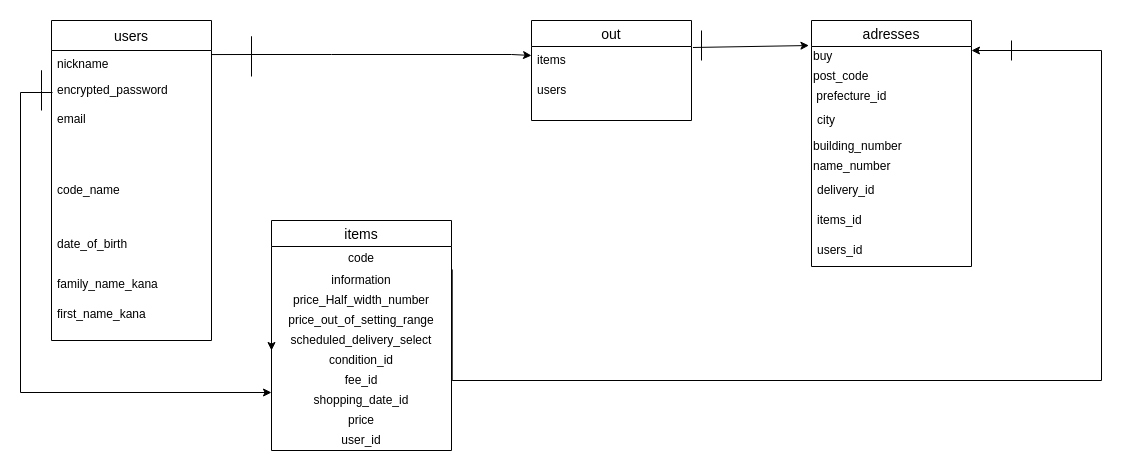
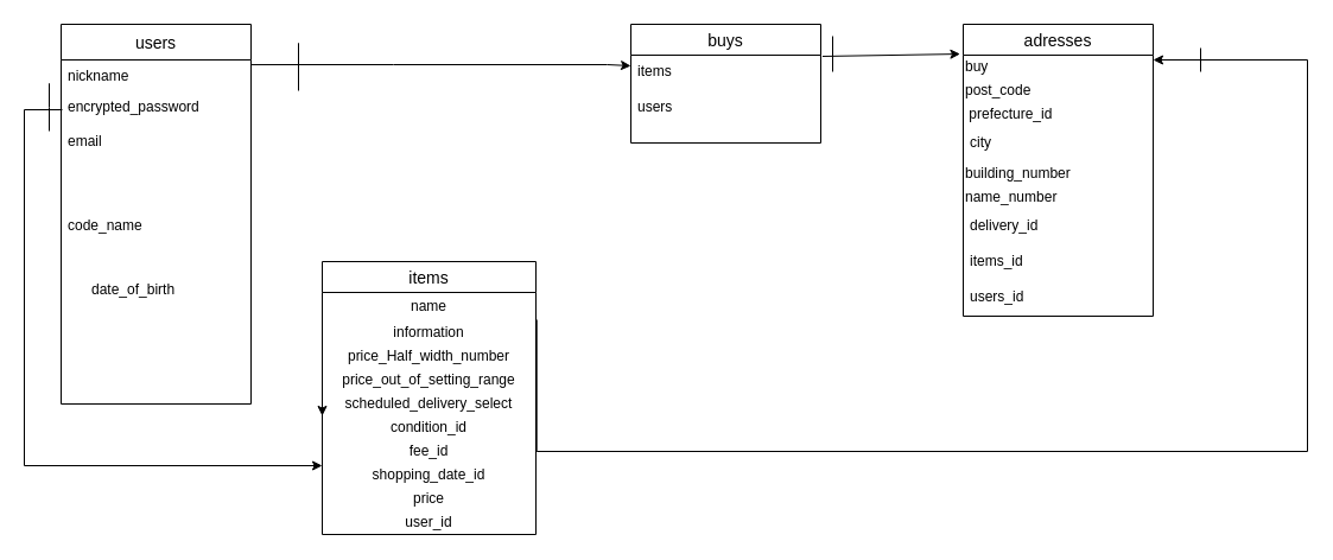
- <mxCell id="2" value="out" style="swimlane;fontStyle=0;childLayout=stackLayout;horizontal=1;startSize=26;horizontalStack=0;resizeParent=1;resizeParentMax=0;resizeLast=0;collapsible=1;marginBottom=0;align=center;fontSize=14;" parent="1" vertex="1"><mxGeometry x="531" y="20" width="160" height="100" as="geometry" /></mxCell>
+ <mxCell id="2" value="buys" style="swimlane;fontStyle=0;childLayout=stackLayout;horizontal=1;startSize=26;horizontalStack=0;resizeParent=1;resizeParentMax=0;resizeLast=0;collapsible=1;marginBottom=0;align=center;fontSize=14;" parent="1" vertex="1"><mxGeometry x="531" y="20" width="160" height="100" as="geometry" /></mxCell>
- <mxCell id="36" value="date_of_birth" style="text;strokeColor=none;fillColor=none;spacingLeft=4;spacingRight=4;overflow=hidden;rotatable=0;points=[[0,0.5],[1,0.5]];portConstraint=eastwest;fontSize=12;" parent="1" vertex="1"><mxGeometry x="51" y="230" width="120" height="24" as="geometry" /></mxCell>
+ <mxCell id="36" value="date_of_birth" style="text;strokeColor=none;fillColor=none;spacingLeft=4;spacingRight=4;overflow=hidden;rotatable=0;points=[[0,0.5],[1,0.5]];portConstraint=eastwest;fontSize=12;" parent="1" vertex="1"><mxGeometry x="71" y="230" width="120" height="24" as="geometry" /></mxCell>
- <mxCell id="6" value="code" style="text;html=1;strokeColor=none;fillColor=none;align=center;verticalAlign=middle;whiteSpace=wrap;rounded=0;" parent="5" vertex="1"><mxGeometry y="26" width="180" height="24" as="geometry" /></mxCell>
+ <mxCell id="6" value="name" style="text;html=1;strokeColor=none;fillColor=none;align=center;verticalAlign=middle;whiteSpace=wrap;rounded=0;" parent="5" vertex="1"><mxGeometry y="26" width="180" height="24" as="geometry" /></mxCell>
- <mxCell id="37" value="family_name_kana" style="text;strokeColor=none;fillColor=none;spacingLeft=4;spacingRight=4;overflow=hidden;rotatable=0;points=[[0,0.5],[1,0.5]];portConstraint=eastwest;fontSize=12;" parent="1" vertex="1"><mxGeometry x="51" y="270" width="140" height="30" as="geometry" /></mxCell>
- <mxCell id="38" value="first_name_kana" style="text;strokeColor=none;fillColor=none;spacingLeft=4;spacingRight=4;overflow=hidden;rotatable=0;points=[[0,0.5],[1,0.5]];portConstraint=eastwest;fontSize=12;" parent="1" vertex="1"><mxGeometry x="51" y="300" width="140" height="30" as="geometry" /></mxCell>
